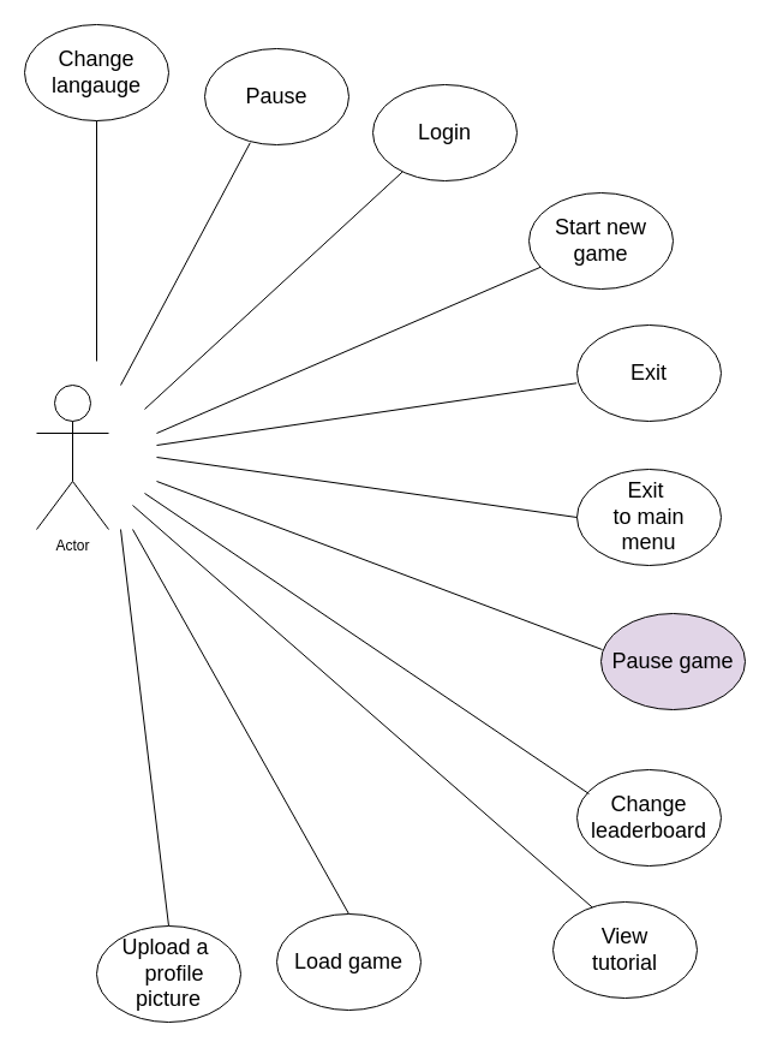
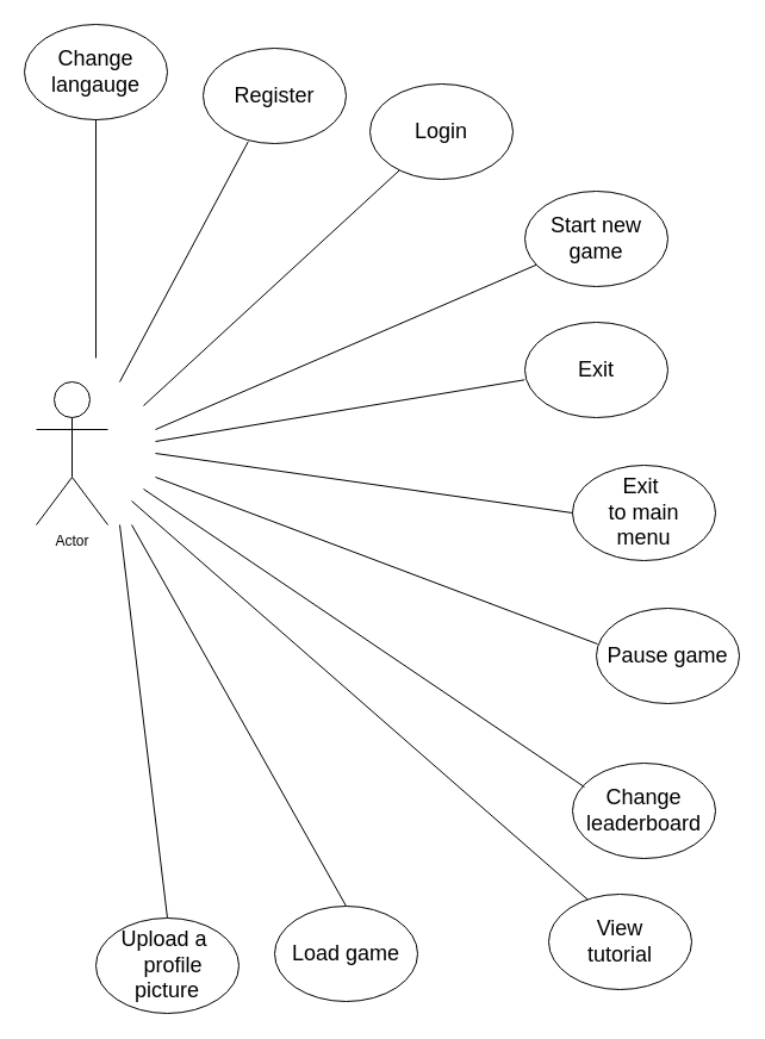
- <mxCell id="4" value="&lt;font style=&quot;font-size: 18px&quot;&gt;Pause&lt;/font&gt;" style="ellipse;whiteSpace=wrap;html=1;" parent="1" vertex="1"><mxGeometry x="170" y="40" width="120" height="80" as="geometry" /></mxCell>
+ <mxCell id="4" value="&lt;font style=&quot;font-size: 18px&quot;&gt;Register&lt;/font&gt;" style="ellipse;whiteSpace=wrap;html=1;" parent="1" vertex="1"><mxGeometry x="170" y="40" width="120" height="80" as="geometry" /></mxCell>
- <mxCell id="23" value="&lt;font style=&quot;font-size: 18px&quot;&gt;Exit&lt;br&gt;&lt;/font&gt;" style="ellipse;whiteSpace=wrap;html=1;" parent="1" vertex="1"><mxGeometry x="480" y="270" width="120" height="80" as="geometry" /></mxCell>
+ <mxCell id="23" value="&lt;font style=&quot;font-size: 18px&quot;&gt;Exit&lt;br&gt;&lt;/font&gt;" style="ellipse;whiteSpace=wrap;html=1;" parent="1" vertex="1"><mxGeometry x="440" y="270" width="120" height="80" as="geometry" /></mxCell>
- <mxCell id="11" value="&lt;font style=&quot;font-size: 18px&quot;&gt;Pause game&lt;br&gt;&lt;/font&gt;" style="ellipse;whiteSpace=wrap;html=1;fillColor=#e1d5e7;" parent="1" vertex="1"><mxGeometry x="500" y="510" width="120" height="80" as="geometry" /></mxCell>
+ <mxCell id="11" value="&lt;font style=&quot;font-size: 18px&quot;&gt;Pause game&lt;br&gt;&lt;/font&gt;" style="ellipse;whiteSpace=wrap;html=1;" parent="1" vertex="1"><mxGeometry x="500" y="510" width="120" height="80" as="geometry" /></mxCell>
